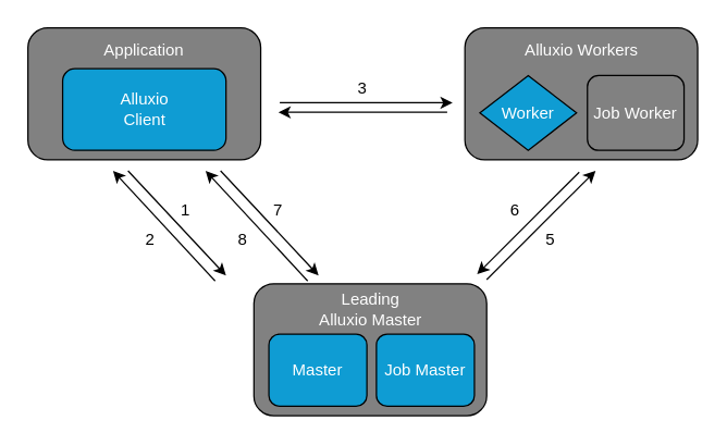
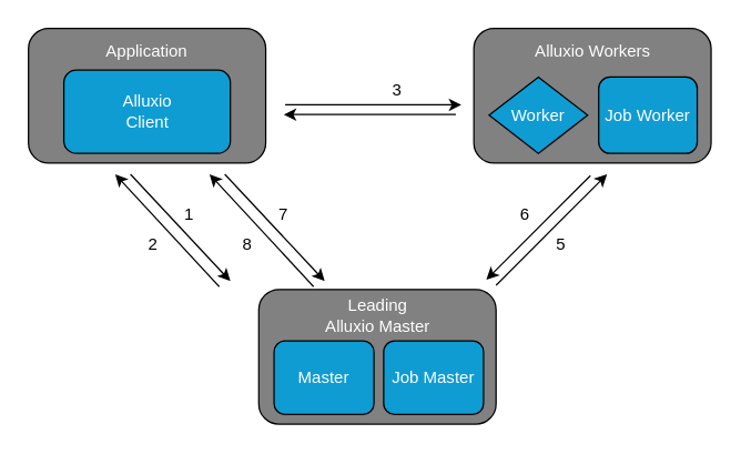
- <mxCell id="20" value="3" style="text;html=1;strokeColor=none;fillColor=none;align=center;verticalAlign=middle;whiteSpace=wrap;rounded=0;fontColor=#000000;" parent="1" vertex="1"><mxGeometry x="236" y="50" width="60" height="30" as="geometry" /></mxCell>
+ <mxCell id="20" value="3" style="text;html=1;strokeColor=none;fillColor=none;align=center;verticalAlign=middle;whiteSpace=wrap;rounded=0;fontColor=#000000;" parent="1" vertex="1"><mxGeometry x="256" y="50" width="60" height="30" as="geometry" /></mxCell>
- <mxCell id="9" value="Job Worker" style="rounded=1;whiteSpace=wrap;html=1;fillColor=#818181;fontColor=#FFFFFF;" parent="1" vertex="1"><mxGeometry x="431" y="55" width="71" height="55" as="geometry" /></mxCell>
+ <mxCell id="9" value="Job Worker" style="rounded=1;whiteSpace=wrap;html=1;fillColor=#0F9CD3;fontColor=#FFFFFF;" parent="1" vertex="1"><mxGeometry x="431" y="55" width="71" height="55" as="geometry" /></mxCell>
